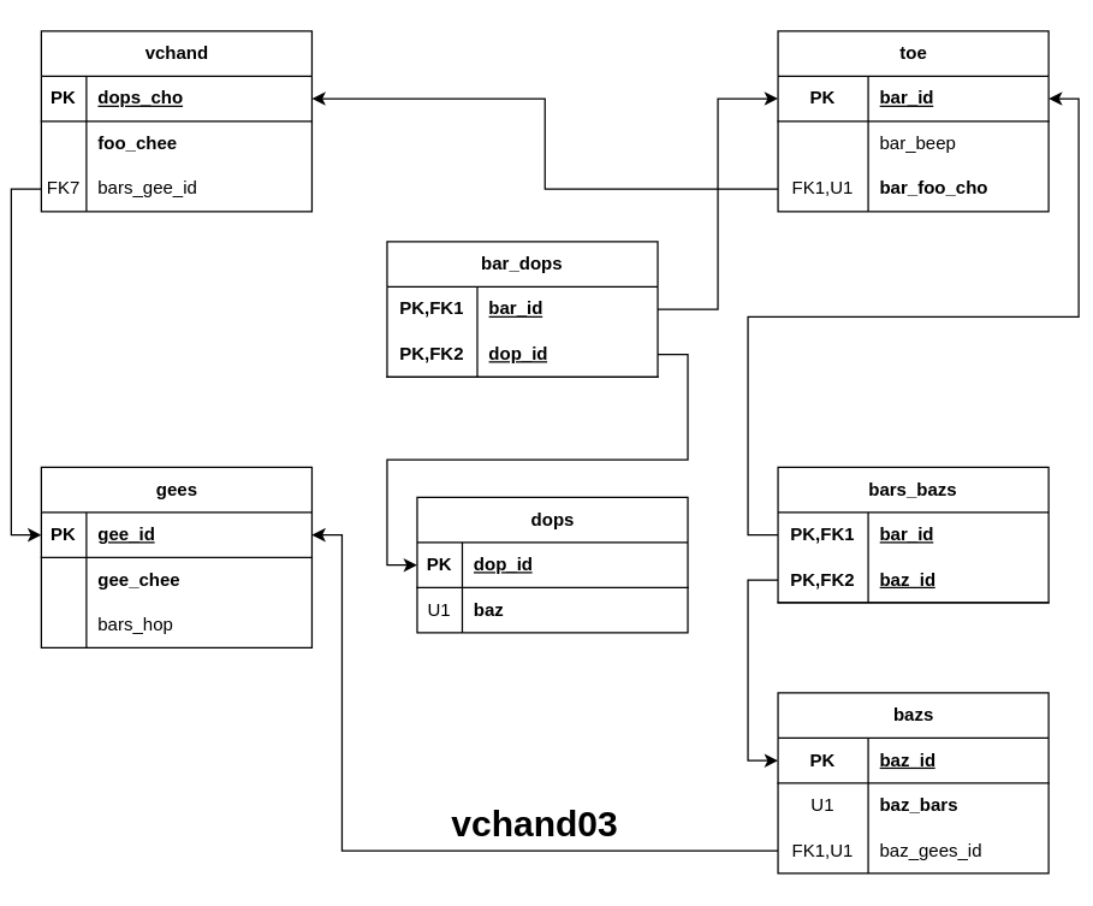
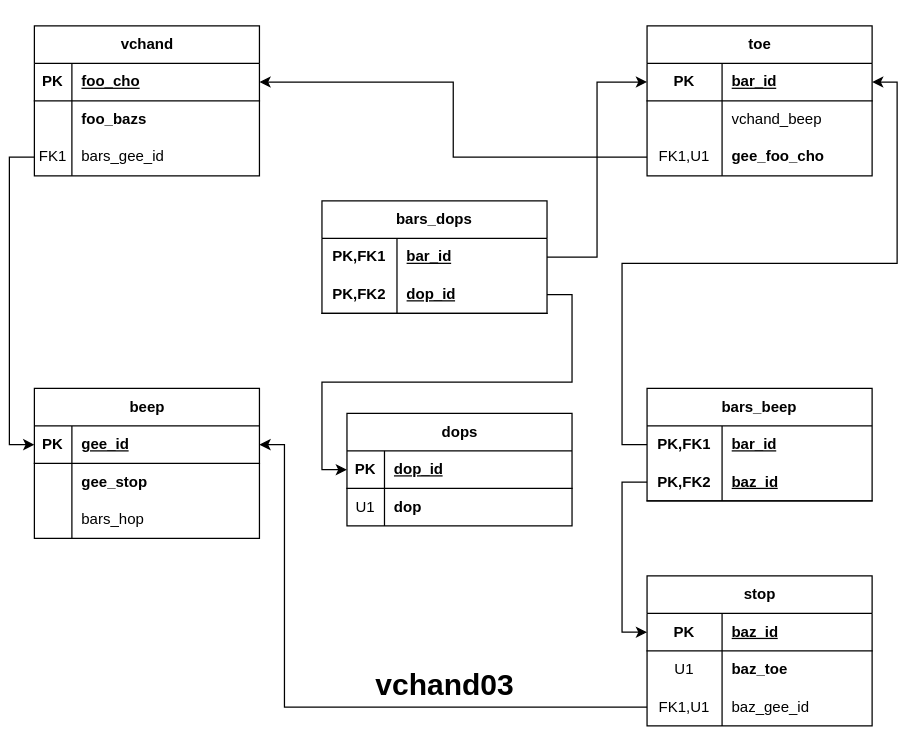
- <mxCell id="5" value="dops_cho" style="shape=partialRectangle;connectable=0;fillColor=none;top=0;left=0;bottom=0;right=0;align=left;spacingLeft=6;fontStyle=5;overflow=hidden;whiteSpace=wrap;html=1;" parent="3" vertex="1"><mxGeometry x="30" width="150" height="30" as="geometry"><mxRectangle width="150" height="30" as="alternateBounds" /></mxGeometry></mxCell>
+ <mxCell id="5" value="foo_cho" style="shape=partialRectangle;connectable=0;fillColor=none;top=0;left=0;bottom=0;right=0;align=left;spacingLeft=6;fontStyle=5;overflow=hidden;whiteSpace=wrap;html=1;" parent="3" vertex="1"><mxGeometry x="30" width="150" height="30" as="geometry"><mxRectangle width="150" height="30" as="alternateBounds" /></mxGeometry></mxCell>
- <mxCell id="8" value="&lt;b&gt;foo_chee&lt;/b&gt;" style="shape=partialRectangle;connectable=0;fillColor=none;top=0;left=0;bottom=0;right=0;align=left;spacingLeft=6;overflow=hidden;whiteSpace=wrap;html=1;" parent="6" vertex="1"><mxGeometry x="30" width="150" height="30" as="geometry"><mxRectangle width="150" height="30" as="alternateBounds" /></mxGeometry></mxCell>
+ <mxCell id="8" value="&lt;b&gt;foo_bazs&lt;/b&gt;" style="shape=partialRectangle;connectable=0;fillColor=none;top=0;left=0;bottom=0;right=0;align=left;spacingLeft=6;overflow=hidden;whiteSpace=wrap;html=1;" parent="6" vertex="1"><mxGeometry x="30" width="150" height="30" as="geometry"><mxRectangle width="150" height="30" as="alternateBounds" /></mxGeometry></mxCell>
- <mxCell id="18" value="bar_beep" style="shape=partialRectangle;connectable=0;fillColor=none;top=0;left=0;bottom=0;right=0;align=left;spacingLeft=6;overflow=hidden;whiteSpace=wrap;html=1;" parent="16" vertex="1"><mxGeometry x="60" width="120" height="30" as="geometry"><mxRectangle width="120" height="30" as="alternateBounds" /></mxGeometry></mxCell>
+ <mxCell id="18" value="vchand_beep" style="shape=partialRectangle;connectable=0;fillColor=none;top=0;left=0;bottom=0;right=0;align=left;spacingLeft=6;overflow=hidden;whiteSpace=wrap;html=1;" parent="16" vertex="1"><mxGeometry x="60" width="120" height="30" as="geometry"><mxRectangle width="120" height="30" as="alternateBounds" /></mxGeometry></mxCell>
- <mxCell id="10" value="FK7" style="shape=partialRectangle;connectable=0;fillColor=none;top=0;left=0;bottom=0;right=0;editable=1;overflow=hidden;whiteSpace=wrap;html=1;" parent="9" vertex="1"><mxGeometry width="30" height="30" as="geometry"><mxRectangle width="30" height="30" as="alternateBounds" /></mxGeometry></mxCell>
+ <mxCell id="10" value="FK1" style="shape=partialRectangle;connectable=0;fillColor=none;top=0;left=0;bottom=0;right=0;editable=1;overflow=hidden;whiteSpace=wrap;html=1;" parent="9" vertex="1"><mxGeometry width="30" height="30" as="geometry"><mxRectangle width="30" height="30" as="alternateBounds" /></mxGeometry></mxCell>
- <mxCell id="21" value="&lt;b&gt;bar_foo_cho&lt;/b&gt;" style="shape=partialRectangle;connectable=0;fillColor=none;top=0;left=0;bottom=0;right=0;align=left;spacingLeft=6;overflow=hidden;whiteSpace=wrap;html=1;" parent="19" vertex="1"><mxGeometry x="60" width="120" height="30" as="geometry"><mxRectangle width="120" height="30" as="alternateBounds" /></mxGeometry></mxCell>
+ <mxCell id="21" value="&lt;b&gt;gee_foo_cho&lt;/b&gt;" style="shape=partialRectangle;connectable=0;fillColor=none;top=0;left=0;bottom=0;right=0;align=left;spacingLeft=6;overflow=hidden;whiteSpace=wrap;html=1;" parent="19" vertex="1"><mxGeometry x="60" width="120" height="30" as="geometry"><mxRectangle width="120" height="30" as="alternateBounds" /></mxGeometry></mxCell>
- <mxCell id="55" value="bar_dops" style="shape=table;startSize=30;container=1;collapsible=1;childLayout=tableLayout;fixedRows=1;rowLines=0;fontStyle=1;align=center;resizeLast=1;html=1;whiteSpace=wrap;" parent="1" vertex="1"><mxGeometry x="250" y="160" width="180" height="90" as="geometry" /></mxCell>
+ <mxCell id="55" value="bars_dops" style="shape=table;startSize=30;container=1;collapsible=1;childLayout=tableLayout;fixedRows=1;rowLines=0;fontStyle=1;align=center;resizeLast=1;html=1;whiteSpace=wrap;" parent="1" vertex="1"><mxGeometry x="250" y="160" width="180" height="90" as="geometry" /></mxCell>
- <mxCell id="22" value="gees" style="shape=table;startSize=30;container=1;collapsible=1;childLayout=tableLayout;fixedRows=1;rowLines=0;fontStyle=1;align=center;resizeLast=1;html=1;" parent="1" vertex="1"><mxGeometry x="20" y="310" width="180" height="120" as="geometry" /></mxCell>
+ <mxCell id="22" value="beep" style="shape=table;startSize=30;container=1;collapsible=1;childLayout=tableLayout;fixedRows=1;rowLines=0;fontStyle=1;align=center;resizeLast=1;html=1;" parent="1" vertex="1"><mxGeometry x="20" y="310" width="180" height="120" as="geometry" /></mxCell>
- <mxCell id="45" value="bars_bazs" style="shape=table;startSize=30;container=1;collapsible=1;childLayout=tableLayout;fixedRows=1;rowLines=0;fontStyle=1;align=center;resizeLast=1;html=1;whiteSpace=wrap;" parent="1" vertex="1"><mxGeometry x="510" y="310" width="180" height="90" as="geometry" /></mxCell>
+ <mxCell id="45" value="bars_beep" style="shape=table;startSize=30;container=1;collapsible=1;childLayout=tableLayout;fixedRows=1;rowLines=0;fontStyle=1;align=center;resizeLast=1;html=1;whiteSpace=wrap;" parent="1" vertex="1"><mxGeometry x="510" y="310" width="180" height="90" as="geometry" /></mxCell>
- <mxCell id="28" value="&lt;b&gt;gee_chee&lt;/b&gt;" style="shape=partialRectangle;connectable=0;fillColor=none;top=0;left=0;bottom=0;right=0;align=left;spacingLeft=6;overflow=hidden;whiteSpace=wrap;html=1;" parent="26" vertex="1"><mxGeometry x="30" width="150" height="30" as="geometry"><mxRectangle width="150" height="30" as="alternateBounds" /></mxGeometry></mxCell>
+ <mxCell id="28" value="&lt;b&gt;gee_stop&lt;/b&gt;" style="shape=partialRectangle;connectable=0;fillColor=none;top=0;left=0;bottom=0;right=0;align=left;spacingLeft=6;overflow=hidden;whiteSpace=wrap;html=1;" parent="26" vertex="1"><mxGeometry x="30" width="150" height="30" as="geometry"><mxRectangle width="150" height="30" as="alternateBounds" /></mxGeometry></mxCell>
- <mxCell id="68" value="&lt;b&gt;baz&lt;/b&gt;" style="shape=partialRectangle;connectable=0;fillColor=none;top=0;left=0;bottom=0;right=0;align=left;spacingLeft=6;overflow=hidden;whiteSpace=wrap;html=1;" parent="66" vertex="1"><mxGeometry x="30" width="150" height="30" as="geometry"><mxRectangle width="150" height="30" as="alternateBounds" /></mxGeometry></mxCell>
+ <mxCell id="68" value="&lt;b&gt;dop&lt;/b&gt;" style="shape=partialRectangle;connectable=0;fillColor=none;top=0;left=0;bottom=0;right=0;align=left;spacingLeft=6;overflow=hidden;whiteSpace=wrap;html=1;" parent="66" vertex="1"><mxGeometry x="30" width="150" height="30" as="geometry"><mxRectangle width="150" height="30" as="alternateBounds" /></mxGeometry></mxCell>
- <mxCell id="32" value="bazs" style="shape=table;startSize=30;container=1;collapsible=1;childLayout=tableLayout;fixedRows=1;rowLines=0;fontStyle=1;align=center;resizeLast=1;html=1;" parent="1" vertex="1"><mxGeometry x="510" y="460" width="180" height="120" as="geometry" /></mxCell>
+ <mxCell id="32" value="stop" style="shape=table;startSize=30;container=1;collapsible=1;childLayout=tableLayout;fixedRows=1;rowLines=0;fontStyle=1;align=center;resizeLast=1;html=1;" parent="1" vertex="1"><mxGeometry x="510" y="460" width="180" height="120" as="geometry" /></mxCell>
- <mxCell id="38" value="&lt;b&gt;baz_bars&lt;/b&gt;" style="shape=partialRectangle;connectable=0;fillColor=none;top=0;left=0;bottom=0;right=0;align=left;spacingLeft=6;overflow=hidden;whiteSpace=wrap;html=1;" parent="36" vertex="1"><mxGeometry x="60" width="120" height="30" as="geometry"><mxRectangle width="120" height="30" as="alternateBounds" /></mxGeometry></mxCell>
+ <mxCell id="38" value="&lt;b&gt;baz_toe&lt;/b&gt;" style="shape=partialRectangle;connectable=0;fillColor=none;top=0;left=0;bottom=0;right=0;align=left;spacingLeft=6;overflow=hidden;whiteSpace=wrap;html=1;" parent="36" vertex="1"><mxGeometry x="60" width="120" height="30" as="geometry"><mxRectangle width="120" height="30" as="alternateBounds" /></mxGeometry></mxCell>
- <mxCell id="41" value="baz_gees_id" style="shape=partialRectangle;connectable=0;fillColor=none;top=0;left=0;bottom=0;right=0;align=left;spacingLeft=6;overflow=hidden;whiteSpace=wrap;html=1;" parent="39" vertex="1"><mxGeometry x="60" width="120" height="30" as="geometry"><mxRectangle width="120" height="30" as="alternateBounds" /></mxGeometry></mxCell>
+ <mxCell id="41" value="baz_gee_id" style="shape=partialRectangle;connectable=0;fillColor=none;top=0;left=0;bottom=0;right=0;align=left;spacingLeft=6;overflow=hidden;whiteSpace=wrap;html=1;" parent="39" vertex="1"><mxGeometry x="60" width="120" height="30" as="geometry"><mxRectangle width="120" height="30" as="alternateBounds" /></mxGeometry></mxCell>
